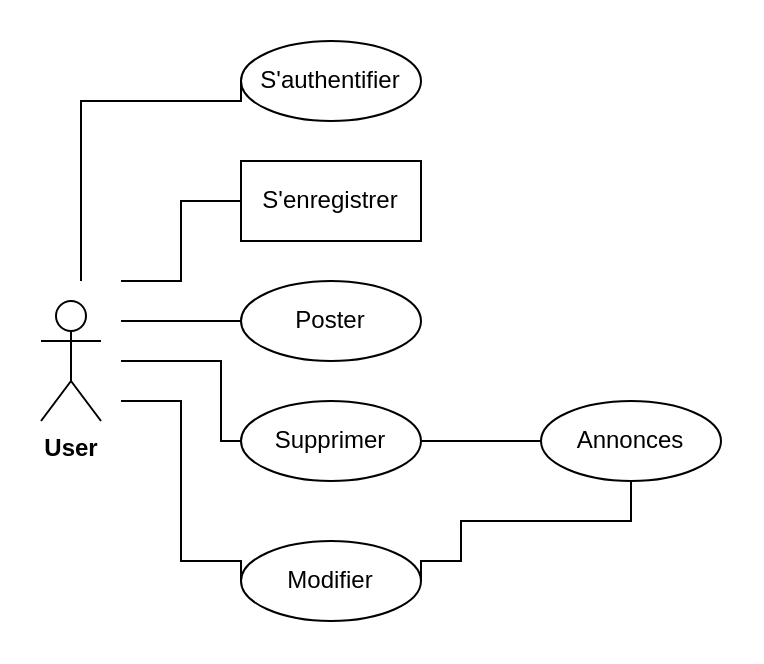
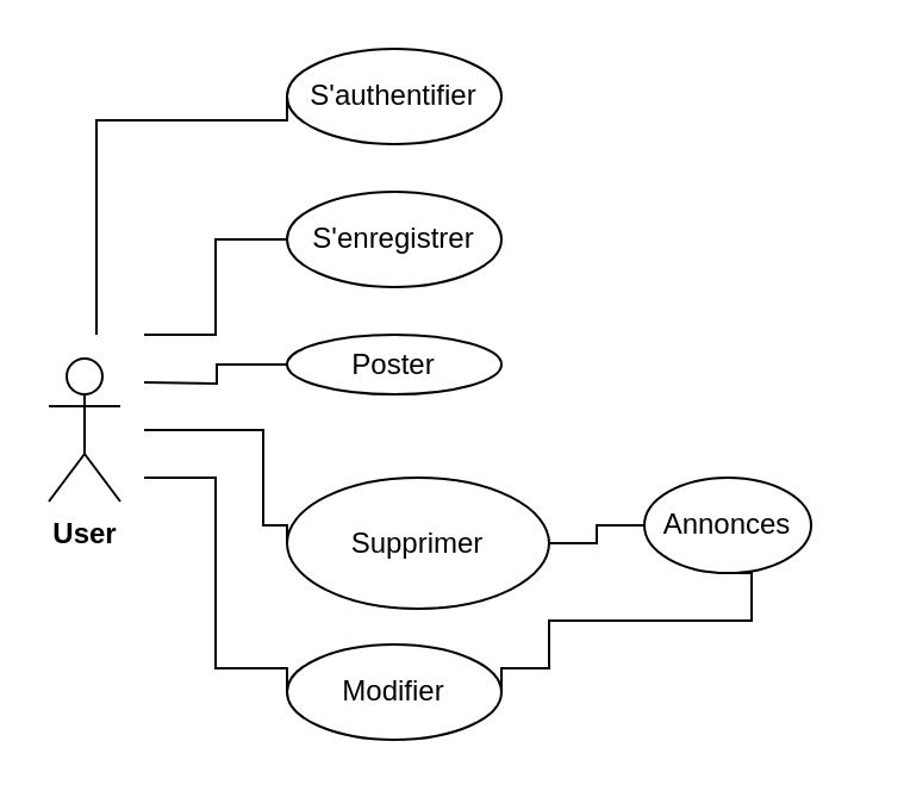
- <mxCell id="6" value="S'enregistrer" style="whiteSpace=wrap;html=1;rounded=0;" parent="1" vertex="1"><mxGeometry x="120" y="80" width="90" height="40" as="geometry" /></mxCell>
+ <mxCell id="6" value="S'enregistrer" style="ellipse;whiteSpace=wrap;html=1;" parent="1" vertex="1"><mxGeometry x="120" y="80" width="90" height="40" as="geometry" /></mxCell>
- <mxCell id="8" value="Poster" style="ellipse;whiteSpace=wrap;html=1;" parent="1" vertex="1"><mxGeometry x="120" y="140" width="90" height="40" as="geometry" /></mxCell>
+ <mxCell id="8" value="Poster" style="ellipse;whiteSpace=wrap;html=1;" parent="1" vertex="1"><mxGeometry x="120" y="140" width="90" height="25" as="geometry" /></mxCell>
- <mxCell id="11" value="Supprimer" style="ellipse;whiteSpace=wrap;html=1;" parent="1" vertex="1"><mxGeometry x="120" y="200" width="90" height="40" as="geometry" /></mxCell>
+ <mxCell id="11" value="Supprimer" style="ellipse;whiteSpace=wrap;html=1;" parent="1" vertex="1"><mxGeometry x="120" y="200" width="110" height="55" as="geometry" /></mxCell>
- <mxCell id="15" value="Annonces" style="ellipse;whiteSpace=wrap;html=1;" parent="1" vertex="1"><mxGeometry x="270" y="200" width="90" height="40" as="geometry" /></mxCell>
+ <mxCell id="15" value="Annonces" style="ellipse;whiteSpace=wrap;html=1;" parent="1" vertex="1"><mxGeometry x="270" y="200" width="70" height="40" as="geometry" /></mxCell>
